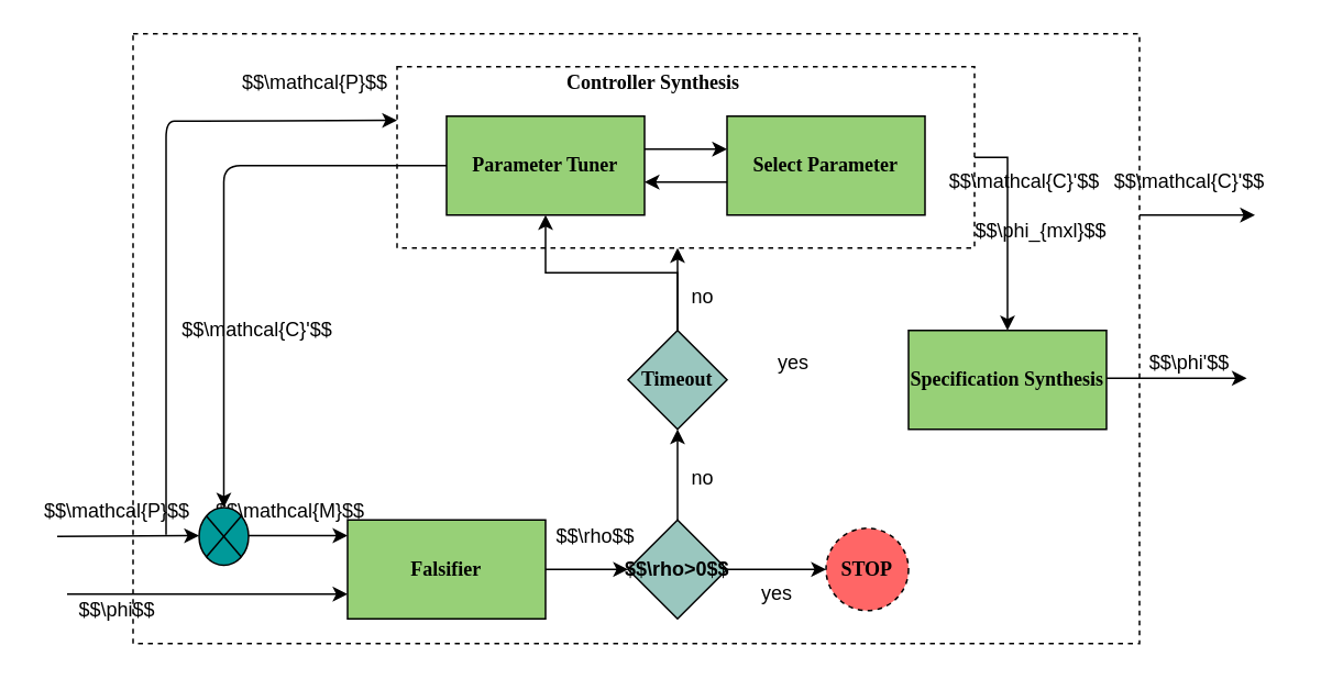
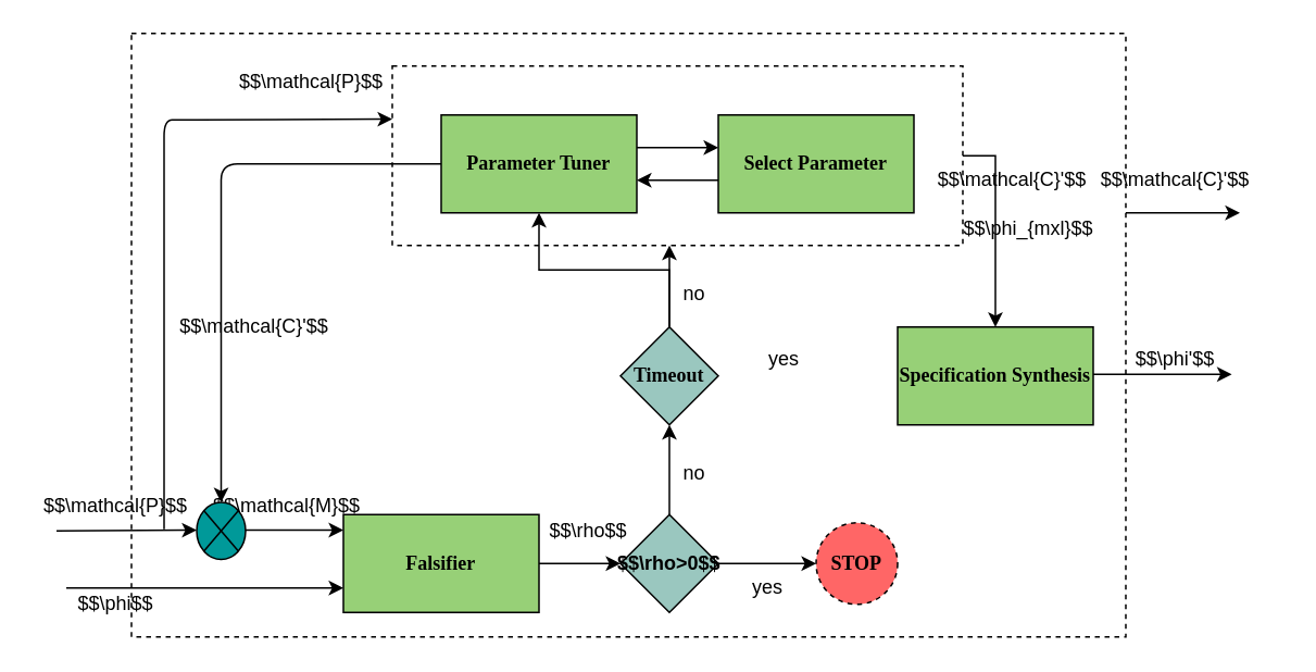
- <mxCell id="28" value="&lt;b&gt;&lt;font face=&quot;Comic Sans MS&quot;&gt;Controller Synthesis&lt;br&gt;&lt;/font&gt;&lt;/b&gt;" style="text;html=1;align=center;verticalAlign=middle;resizable=0;points=[];autosize=1;strokeColor=none;" vertex="1" parent="1"><mxGeometry x="330" y="40" width="130" height="20" as="geometry" /></mxCell>
